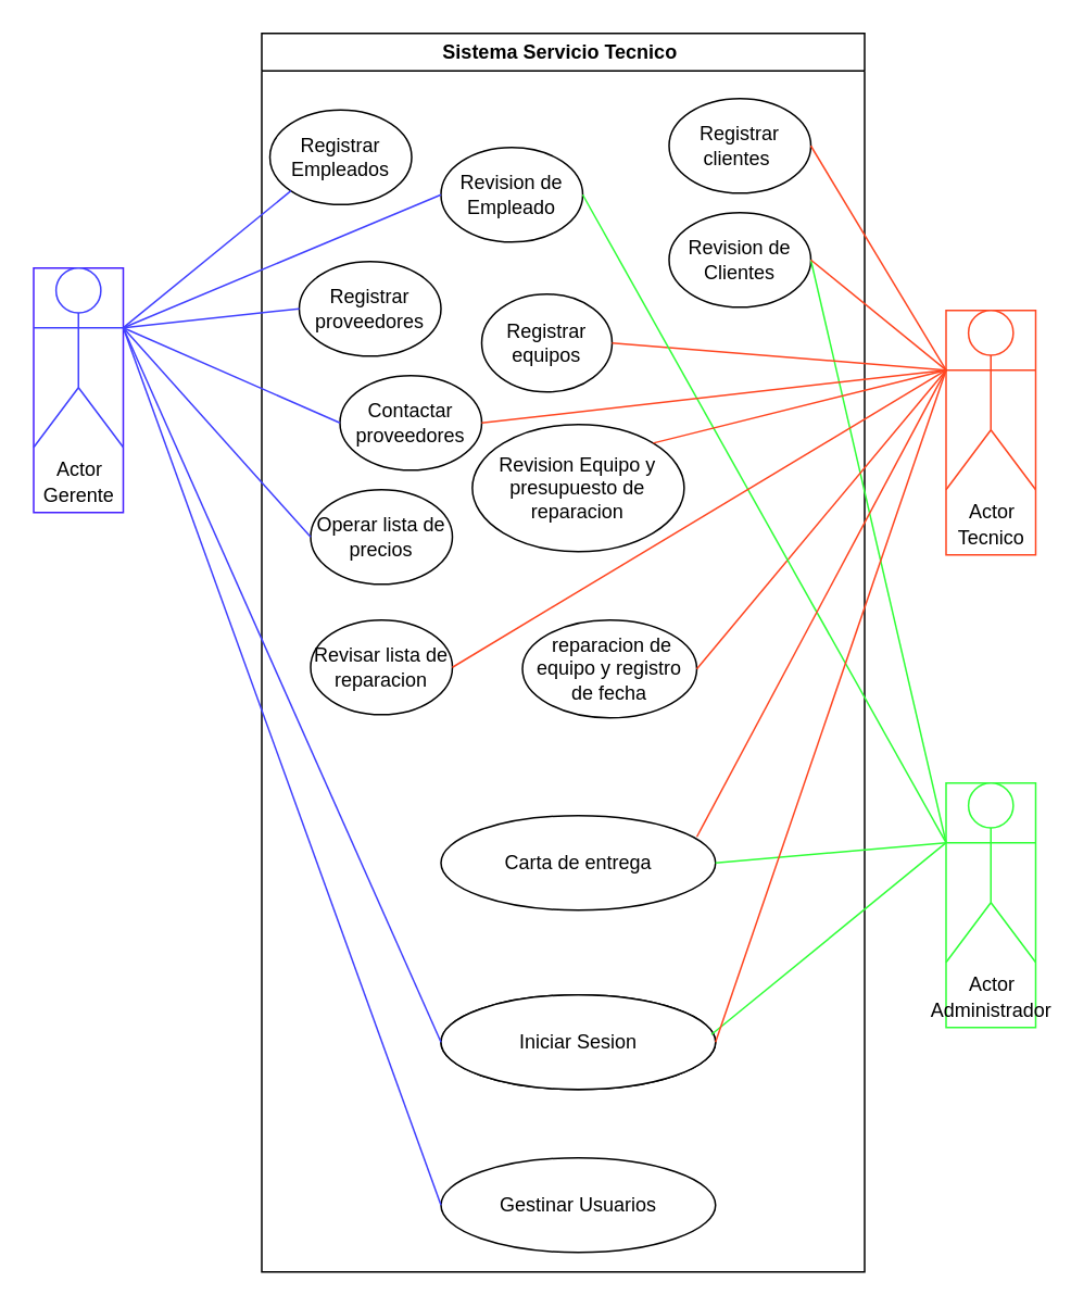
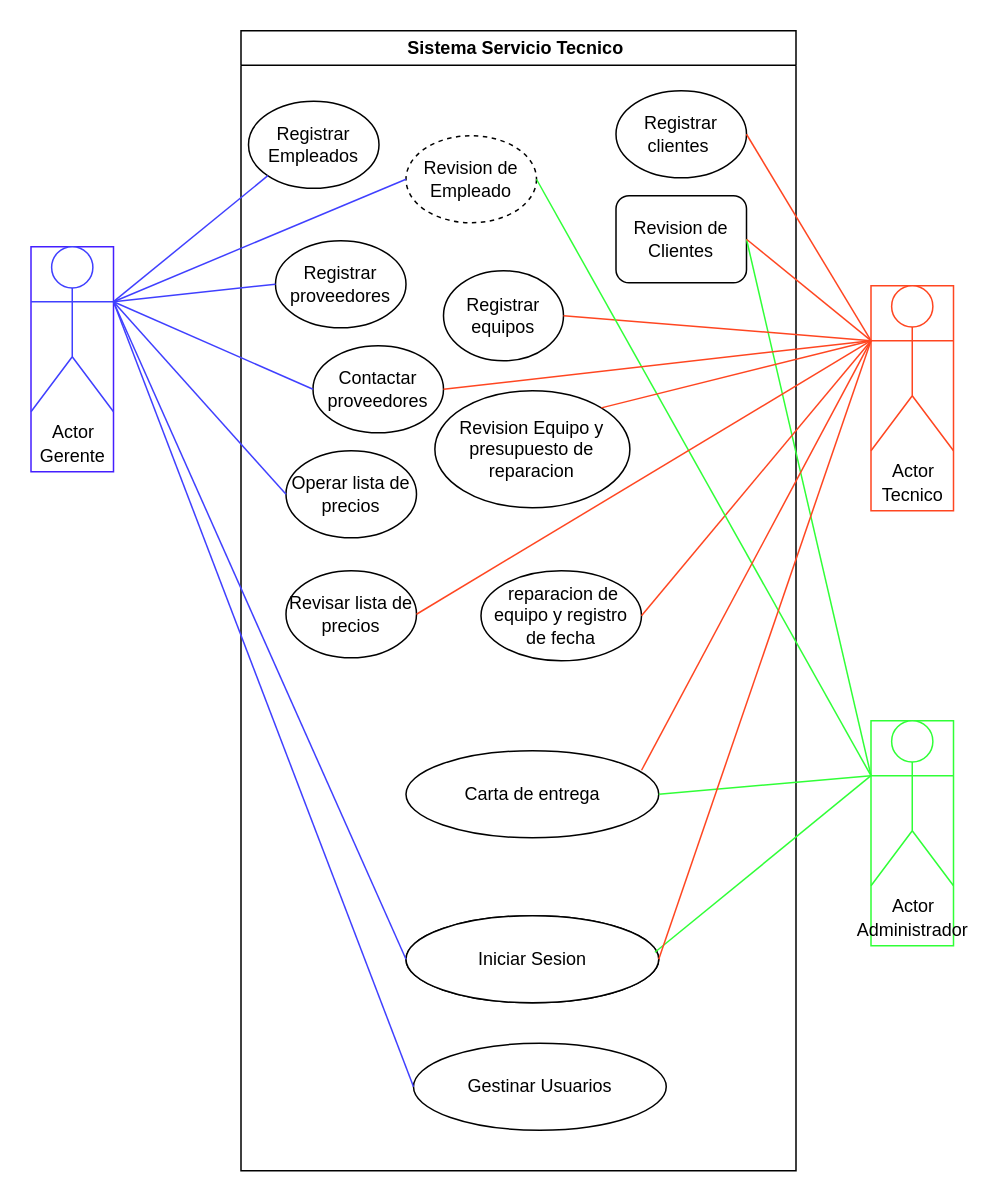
- <mxCell id="5" value="Revision de Empleado" style="ellipse;whiteSpace=wrap;html=1;hachureGap=4;pointerEvents=0;fillColor=#FFFFFF;" parent="2" vertex="1"><mxGeometry x="110" y="70" width="87" height="58" as="geometry" /></mxCell>
+ <mxCell id="5" value="Revision de Empleado" style="ellipse;whiteSpace=wrap;html=1;hachureGap=4;pointerEvents=0;fillColor=#FFFFFF;dashed=1;" parent="2" vertex="1"><mxGeometry x="110" y="70" width="87" height="58" as="geometry" /></mxCell>
- <mxCell id="6" value="Revision de Clientes" style="ellipse;whiteSpace=wrap;html=1;hachureGap=4;pointerEvents=0;fillColor=#FFFFFF;" parent="2" vertex="1"><mxGeometry x="250" y="110" width="87" height="58" as="geometry" /></mxCell>
+ <mxCell id="6" value="Revision de Clientes" style="whiteSpace=wrap;html=1;hachureGap=4;pointerEvents=0;fillColor=#FFFFFF;rounded=1;" parent="2" vertex="1"><mxGeometry x="250" y="110" width="87" height="58" as="geometry" /></mxCell>
- <mxCell id="17" value="Revisar lista de reparacion" style="ellipse;whiteSpace=wrap;html=1;hachureGap=4;pointerEvents=0;fillColor=#FFFFFF;" vertex="1" parent="2"><mxGeometry x="30" y="360" width="87" height="58" as="geometry" /></mxCell>
+ <mxCell id="17" value="Revisar lista de precios" style="ellipse;whiteSpace=wrap;html=1;hachureGap=4;pointerEvents=0;fillColor=#FFFFFF;" vertex="1" parent="2"><mxGeometry x="30" y="360" width="87" height="58" as="geometry" /></mxCell>
- <mxCell id="7" value="Gestinar Usuarios" style="ellipse;whiteSpace=wrap;html=1;hachureGap=4;pointerEvents=0;" parent="2" vertex="1"><mxGeometry x="110" y="690" width="168.5" height="58" as="geometry" /></mxCell>
+ <mxCell id="7" value="Gestinar Usuarios" style="ellipse;whiteSpace=wrap;html=1;hachureGap=4;pointerEvents=0;" parent="2" vertex="1"><mxGeometry x="115" y="675" width="168.5" height="58" as="geometry" /></mxCell>
